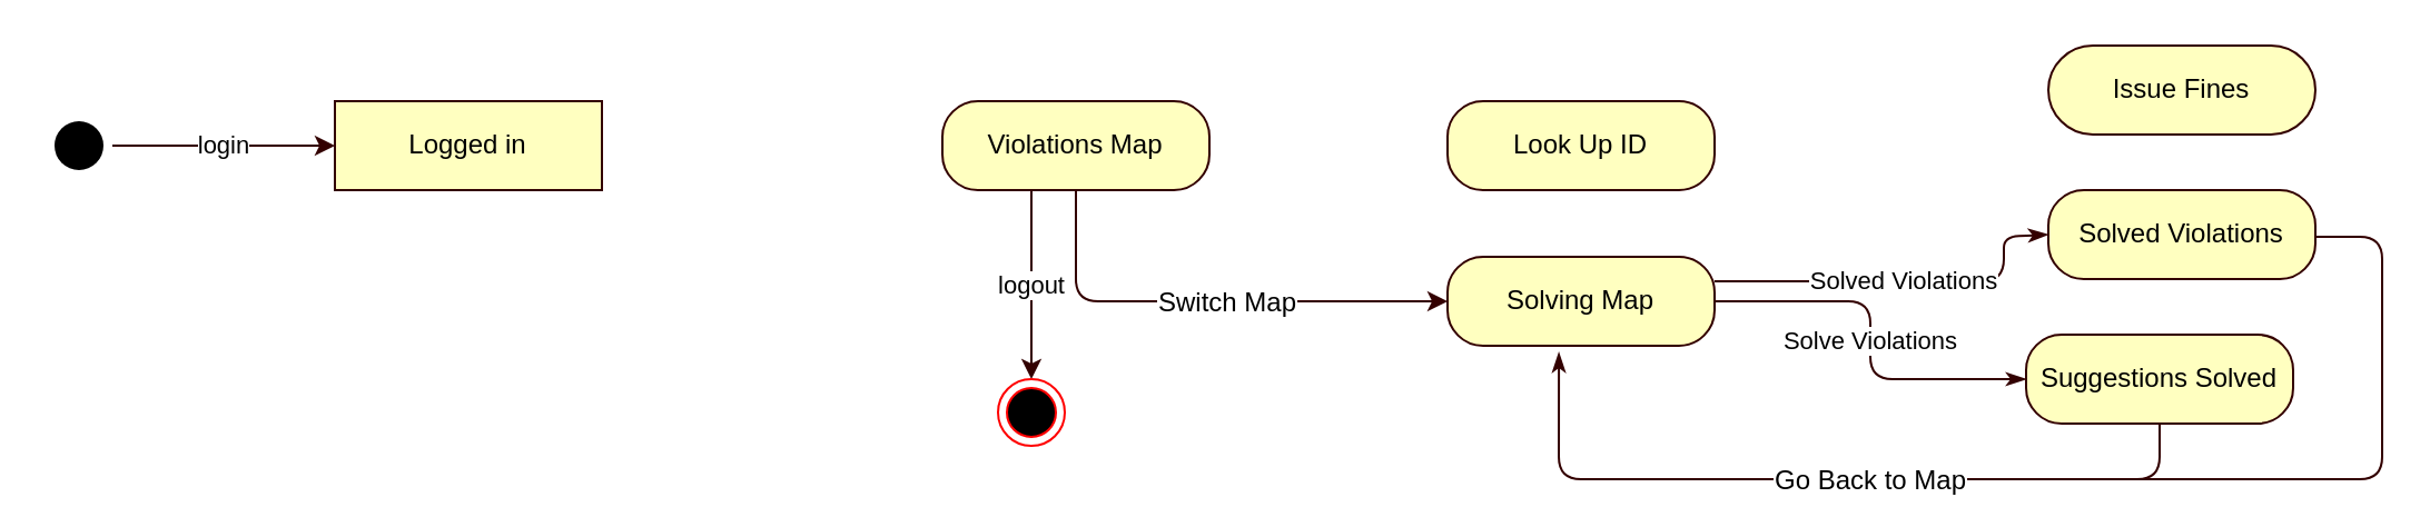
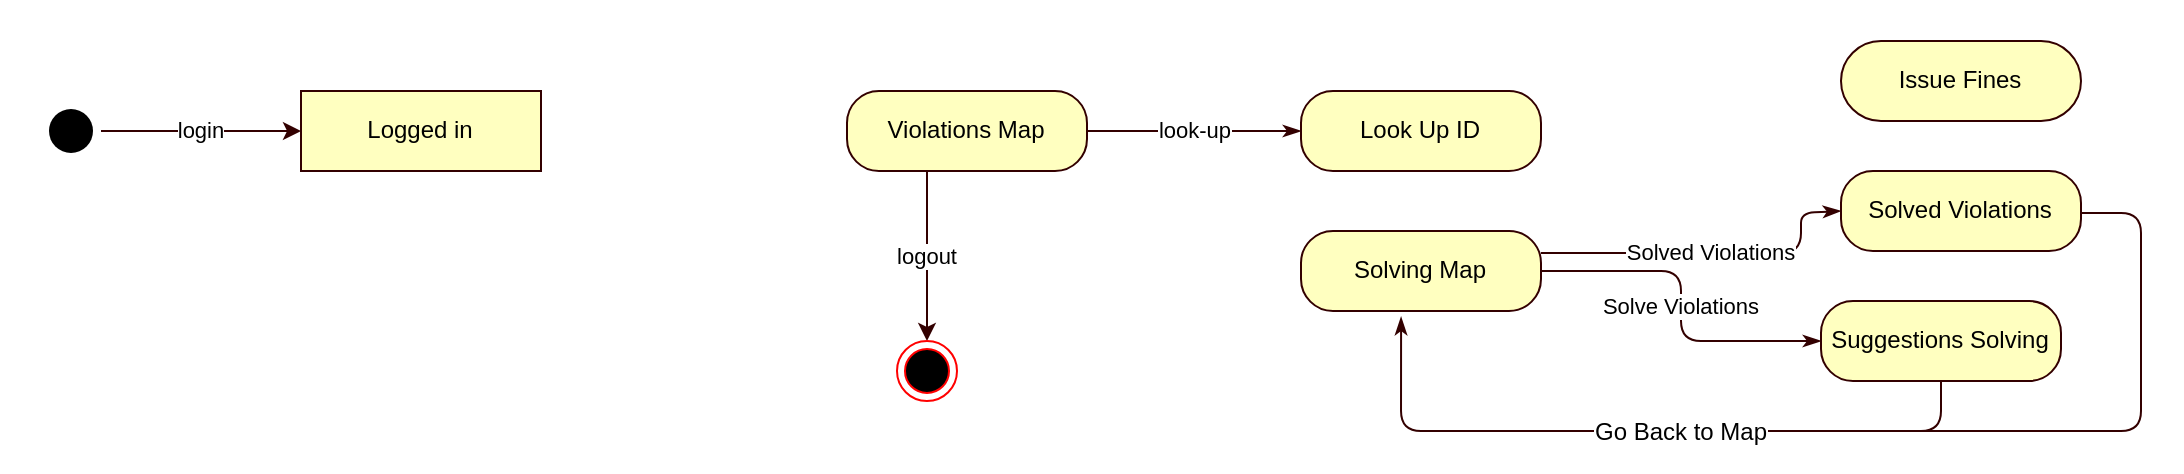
+ <mxCell id="10" value="look-up" style="edgeStyle=orthogonalEdgeStyle;rounded=1;orthogonalLoop=1;jettySize=auto;html=1;endArrow=classicThin;endFill=1;strokeColor=#330000;" edge="1" parent="1" source="11" target="12"><mxGeometry relative="1" as="geometry" /></mxCell>
- <mxCell id="2" value="" style="edgeStyle=orthogonalEdgeStyle;rounded=1;orthogonalLoop=1;jettySize=auto;html=1;strokeColor=#330000;entryX=0;entryY=0.5;entryDx=0;entryDy=0;" edge="1" parent="1" source="11" target="7"><mxGeometry relative="1" as="geometry"><Array as="points"><mxPoint x="483" y="135" /></Array></mxGeometry></mxCell>
- <mxCell id="3" value="Switch Map" style="text;html=1;resizable=0;points=[];align=center;verticalAlign=middle;labelBackgroundColor=#ffffff;" vertex="1" connectable="0" parent="2"><mxGeometry x="-0.191" y="-5" relative="1" as="geometry"><mxPoint x="29" y="-5" as="offset" /></mxGeometry></mxCell>
- <mxCell id="16" value="Suggestions Solved" style="rounded=1;whiteSpace=wrap;html=1;arcSize=40;fontColor=#000000;fillColor=#ffffc0;strokeColor=#330000;" vertex="1" parent="1"><mxGeometry x="910" y="150" width="120" height="40" as="geometry" /></mxCell>
+ <mxCell id="16" value="Suggestions Solving" style="rounded=1;whiteSpace=wrap;html=1;arcSize=40;fontColor=#000000;fillColor=#ffffc0;strokeColor=#330000;" vertex="1" parent="1"><mxGeometry x="910" y="150" width="120" height="40" as="geometry" /></mxCell>
